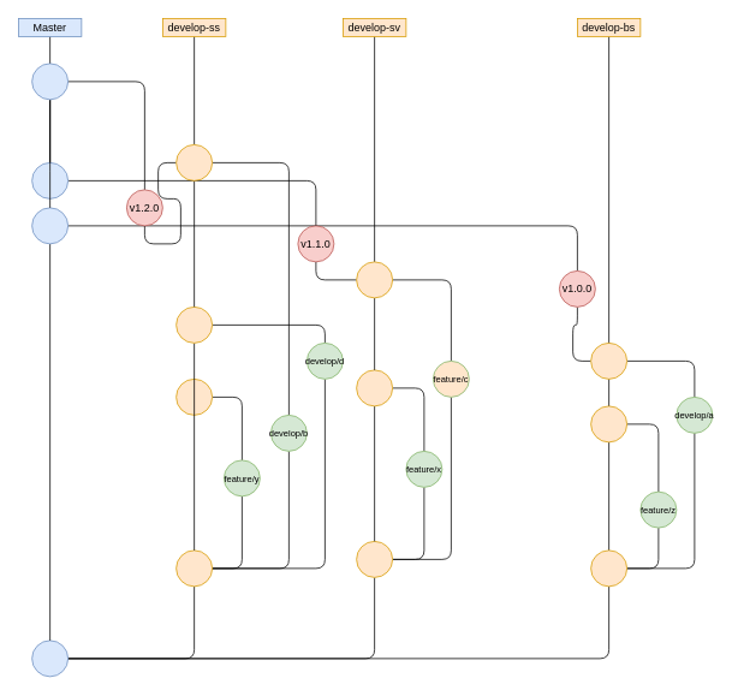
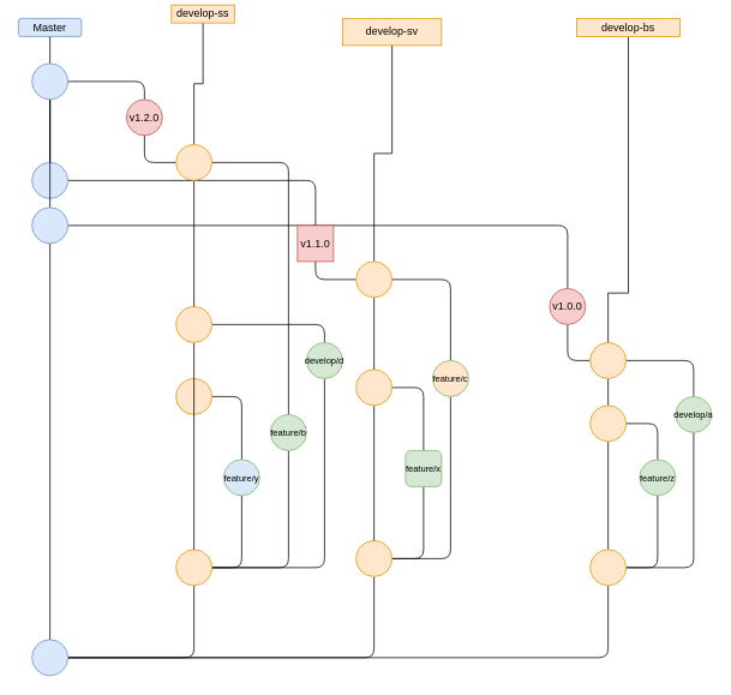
- <mxCell id="7" value="Master" style="rounded=0;whiteSpace=wrap;html=1;fillColor=#dae8fc;strokeColor=#6c8ebf;" vertex="1" parent="1"><mxGeometry x="20" y="20" width="70" height="20" as="geometry" /></mxCell>
+ <mxCell id="7" value="Master" style="whiteSpace=wrap;html=1;fillColor=#dae8fc;strokeColor=#6c8ebf;rounded=1;" vertex="1" parent="1"><mxGeometry x="20" y="20" width="70" height="20" as="geometry" /></mxCell>
- <mxCell id="17" value="develop-ss" style="rounded=0;whiteSpace=wrap;html=1;fillColor=#ffe6cc;strokeColor=#d79b00;" vertex="1" parent="1"><mxGeometry x="180" y="20" width="70" height="20" as="geometry" /></mxCell>
+ <mxCell id="17" value="develop-ss" style="rounded=0;whiteSpace=wrap;html=1;fillColor=#ffe6cc;strokeColor=#d79b00;" vertex="1" parent="1"><mxGeometry x="190" y="5" width="70" height="20" as="geometry" /></mxCell>
- <mxCell id="18" value="develop-sv" style="rounded=0;whiteSpace=wrap;html=1;fillColor=#ffe6cc;strokeColor=#d79b00;" vertex="1" parent="1"><mxGeometry x="380" y="20" width="70" height="20" as="geometry" /></mxCell>
+ <mxCell id="18" value="develop-sv" style="rounded=0;whiteSpace=wrap;html=1;fillColor=#ffe6cc;strokeColor=#d79b00;" vertex="1" parent="1"><mxGeometry x="380" y="20" width="110" height="30" as="geometry" /></mxCell>
- <mxCell id="23" value="develop-bs" style="rounded=0;whiteSpace=wrap;html=1;fillColor=#ffe6cc;strokeColor=#d79b00;" vertex="1" parent="1"><mxGeometry x="640" y="20" width="70" height="20" as="geometry" /></mxCell>
+ <mxCell id="23" value="develop-bs" style="rounded=0;whiteSpace=wrap;html=1;fillColor=#ffe6cc;strokeColor=#d79b00;" vertex="1" parent="1"><mxGeometry x="640" y="20" width="115" height="20" as="geometry" /></mxCell>
- <mxCell id="60" value="v1.2&lt;span style=&quot;background-color: initial;&quot;&gt;.0&lt;/span&gt;" style="ellipse;whiteSpace=wrap;html=1;aspect=fixed;fillColor=#f8cecc;strokeColor=#b85450;" vertex="1" parent="1"><mxGeometry x="140" y="210" width="40" height="40" as="geometry" /></mxCell>
+ <mxCell id="60" value="v1.2&lt;span style=&quot;background-color: initial;&quot;&gt;.0&lt;/span&gt;" style="ellipse;whiteSpace=wrap;html=1;aspect=fixed;fillColor=#f8cecc;strokeColor=#b85450;" vertex="1" parent="1"><mxGeometry x="140" y="110" width="40" height="40" as="geometry" /></mxCell>
- <mxCell id="48" value="v1.1.0" style="ellipse;whiteSpace=wrap;html=1;aspect=fixed;fillColor=#f8cecc;strokeColor=#b85450;" vertex="1" parent="1"><mxGeometry x="330" y="250" width="40" height="40" as="geometry" /></mxCell>
+ <mxCell id="48" value="v1.1.0" style="whiteSpace=wrap;html=1;aspect=fixed;fillColor=#f8cecc;strokeColor=#b85450;rounded=0;" vertex="1" parent="1"><mxGeometry x="330" y="250" width="40" height="40" as="geometry" /></mxCell>
- <mxCell id="36" value="v1.0.0" style="ellipse;whiteSpace=wrap;html=1;aspect=fixed;fillColor=#f8cecc;strokeColor=#b85450;" vertex="1" parent="1"><mxGeometry x="620" y="300" width="40" height="40" as="geometry" /></mxCell>
+ <mxCell id="36" value="v1.0.0" style="ellipse;whiteSpace=wrap;html=1;aspect=fixed;fillColor=#f8cecc;strokeColor=#b85450;" vertex="1" parent="1"><mxGeometry x="610" y="320" width="40" height="40" as="geometry" /></mxCell>
- <mxCell id="51" value="&lt;font size=&quot;1&quot;&gt;develop/b&lt;/font&gt;" style="ellipse;whiteSpace=wrap;html=1;fillColor=#d5e8d4;strokeColor=#82b366;" vertex="1" parent="1"><mxGeometry x="300" y="460" width="40" height="40" as="geometry" /></mxCell>
+ <mxCell id="51" value="&lt;font size=&quot;1&quot;&gt;feature/b&lt;/font&gt;" style="ellipse;whiteSpace=wrap;html=1;fillColor=#d5e8d4;strokeColor=#82b366;" vertex="1" parent="1"><mxGeometry x="300" y="460" width="40" height="40" as="geometry" /></mxCell>
- <mxCell id="27" value="&lt;font style=&quot;font-size: 10px;&quot;&gt;&lt;font style=&quot;font-size: 10px;&quot;&gt;feature&lt;/font&gt;/x&lt;/font&gt;" style="ellipse;whiteSpace=wrap;html=1;fillColor=#d5e8d4;strokeColor=#82b366;" vertex="1" parent="1"><mxGeometry x="450" y="500" width="40" height="40" as="geometry" /></mxCell>
+ <mxCell id="27" value="&lt;font style=&quot;font-size: 10px;&quot;&gt;&lt;font style=&quot;font-size: 10px;&quot;&gt;feature&lt;/font&gt;/x&lt;/font&gt;" style="whiteSpace=wrap;html=1;fillColor=#d5e8d4;strokeColor=#82b366;rounded=1;" vertex="1" parent="1"><mxGeometry x="450" y="500" width="40" height="40" as="geometry" /></mxCell>
- <mxCell id="25" value="&lt;font size=&quot;1&quot;&gt;feature/y&lt;/font&gt;" style="ellipse;whiteSpace=wrap;html=1;fillColor=#d5e8d4;strokeColor=#82b366;" vertex="1" parent="1"><mxGeometry x="248" y="510" width="40" height="40" as="geometry" /></mxCell>
+ <mxCell id="25" value="&lt;font size=&quot;1&quot;&gt;feature/y&lt;/font&gt;" style="ellipse;whiteSpace=wrap;html=1;fillColor=#dae8fc;strokeColor=#82b366;" vertex="1" parent="1"><mxGeometry x="248" y="510" width="40" height="40" as="geometry" /></mxCell>
- <mxCell id="29" value="&lt;font style=&quot;font-size: 10px;&quot;&gt;feature/z&lt;/font&gt;" style="ellipse;whiteSpace=wrap;html=1;fillColor=#d5e8d4;strokeColor=#82b366;" vertex="1" parent="1"><mxGeometry x="710" y="545" width="40" height="40" as="geometry" /></mxCell>
+ <mxCell id="29" value="&lt;font style=&quot;font-size: 10px;&quot;&gt;feature/z&lt;/font&gt;" style="ellipse;whiteSpace=wrap;html=1;fillColor=#d5e8d4;strokeColor=#82b366;" vertex="1" parent="1"><mxGeometry x="710" y="510" width="40" height="40" as="geometry" /></mxCell>
